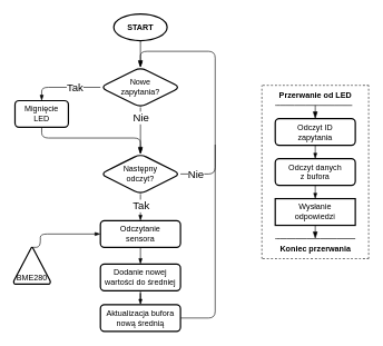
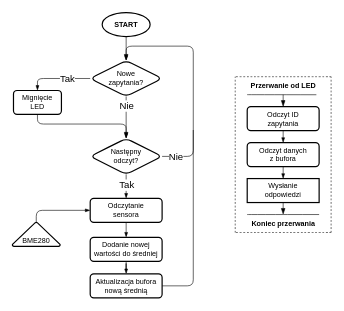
- <mxCell id="15" value="BME280" style="strokeWidth=2;html=1;shape=mxgraph.flowchart.extract_or_measurement;whiteSpace=wrap;verticalAlign=bottom;fontFamily=Arimo;rounded=1;" parent="1" vertex="1"><mxGeometry x="20" y="370" width="55" height="55" as="geometry" /></mxCell>
+ <mxCell id="15" value="BME280" style="strokeWidth=2;html=1;shape=mxgraph.flowchart.extract_or_measurement;whiteSpace=wrap;verticalAlign=bottom;fontFamily=Arimo;rounded=1;" parent="1" vertex="1"><mxGeometry x="20" y="370" width="80" height="40" as="geometry" /></mxCell>
